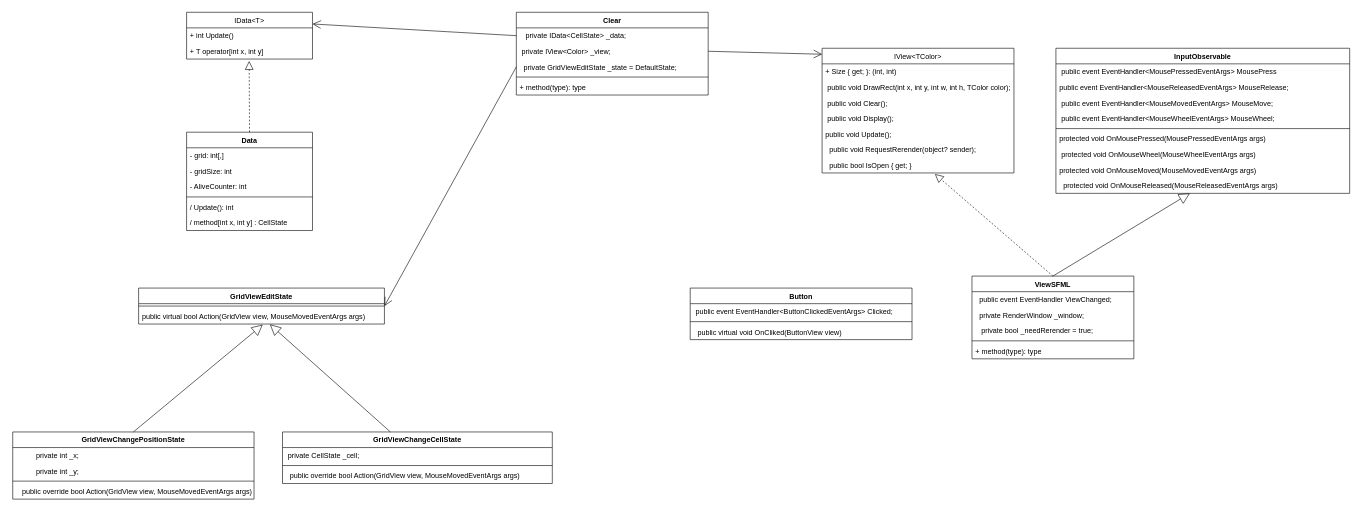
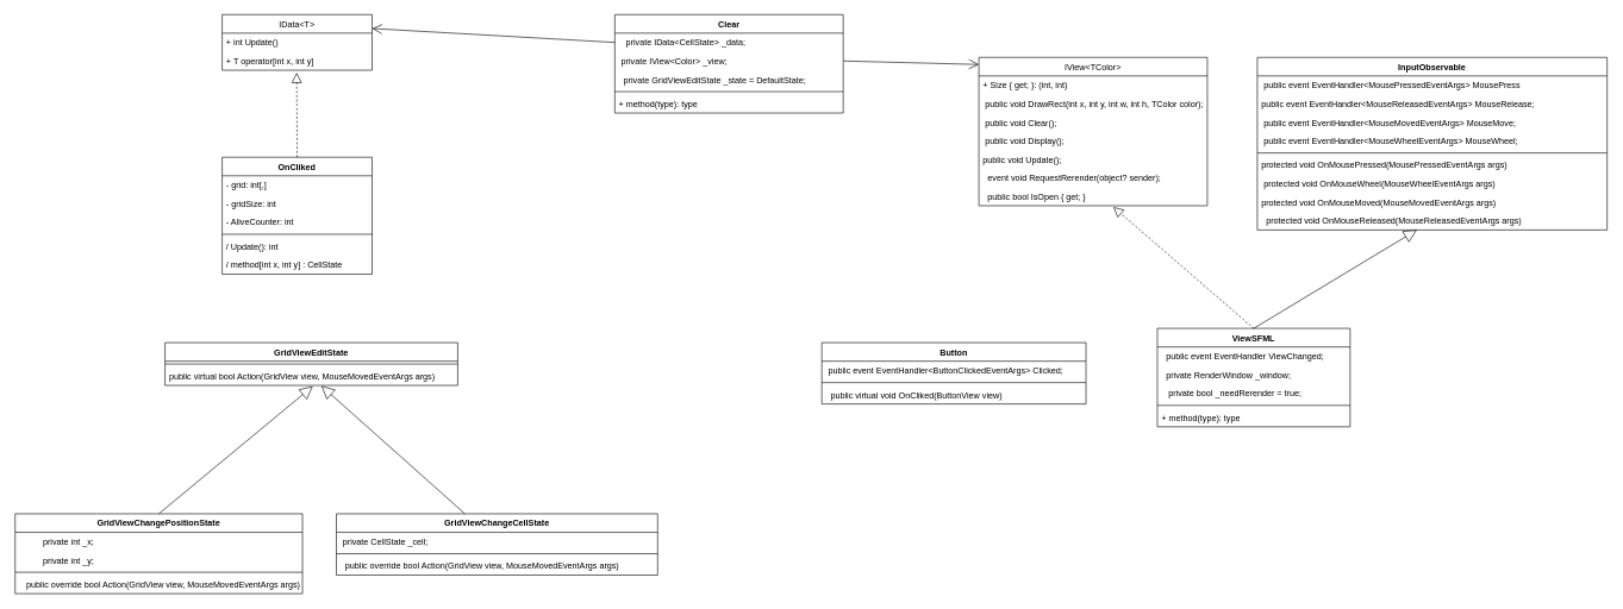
- <mxCell id="5" value="Data" style="swimlane;fontStyle=1;align=center;verticalAlign=top;childLayout=stackLayout;horizontal=1;startSize=26;horizontalStack=0;resizeParent=1;resizeParentMax=0;resizeLast=0;collapsible=1;marginBottom=0;" vertex="1" parent="1"><mxGeometry x="310" y="220" width="210" height="164" as="geometry" /></mxCell>
+ <mxCell id="5" value="OnCliked" style="swimlane;fontStyle=1;align=center;verticalAlign=top;childLayout=stackLayout;horizontal=1;startSize=26;horizontalStack=0;resizeParent=1;resizeParentMax=0;resizeLast=0;collapsible=1;marginBottom=0;" vertex="1" parent="1"><mxGeometry x="310" y="220" width="210" height="164" as="geometry" /></mxCell>
- <mxCell id="19" value="  public void RequestRerender(object? sender);" style="text;strokeColor=none;fillColor=none;align=left;verticalAlign=top;spacingLeft=4;spacingRight=4;overflow=hidden;rotatable=0;points=[[0,0.5],[1,0.5]];portConstraint=eastwest;" vertex="1" parent="13"><mxGeometry y="156" width="320" height="26" as="geometry" /></mxCell>
+ <mxCell id="19" value="  event void RequestRerender(object? sender);" style="text;strokeColor=none;fillColor=none;align=left;verticalAlign=top;spacingLeft=4;spacingRight=4;overflow=hidden;rotatable=0;points=[[0,0.5],[1,0.5]];portConstraint=eastwest;" vertex="1" parent="13"><mxGeometry y="156" width="320" height="26" as="geometry" /></mxCell>
- <mxCell id="59" value="" style="endArrow=open;endFill=1;endSize=12;html=1;rounded=0;entryX=1;entryY=0.5;entryDx=0;entryDy=0;exitX=0;exitY=0.5;exitDx=0;exitDy=0;" edge="1" parent="1" source="42" target="45"><mxGeometry width="160" relative="1" as="geometry"><mxPoint x="760" y="660" as="sourcePoint" /><mxPoint x="920" y="660" as="targetPoint" /></mxGeometry></mxCell>
